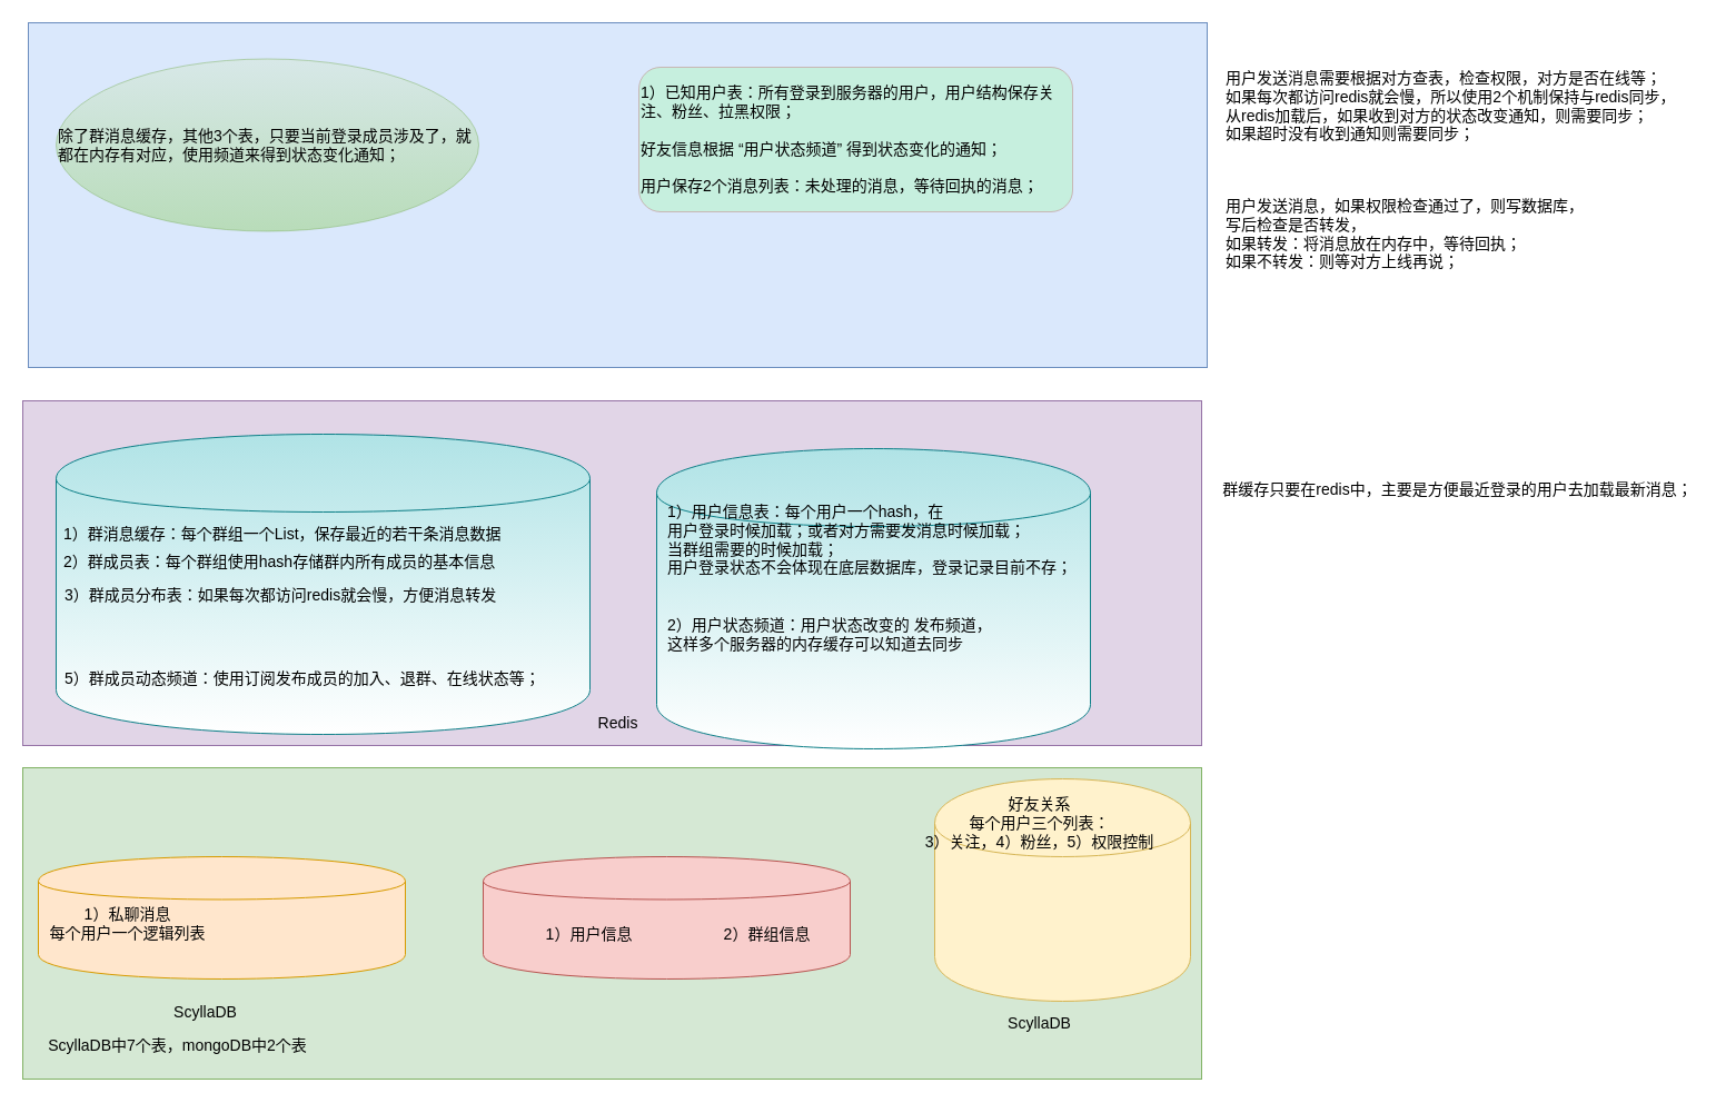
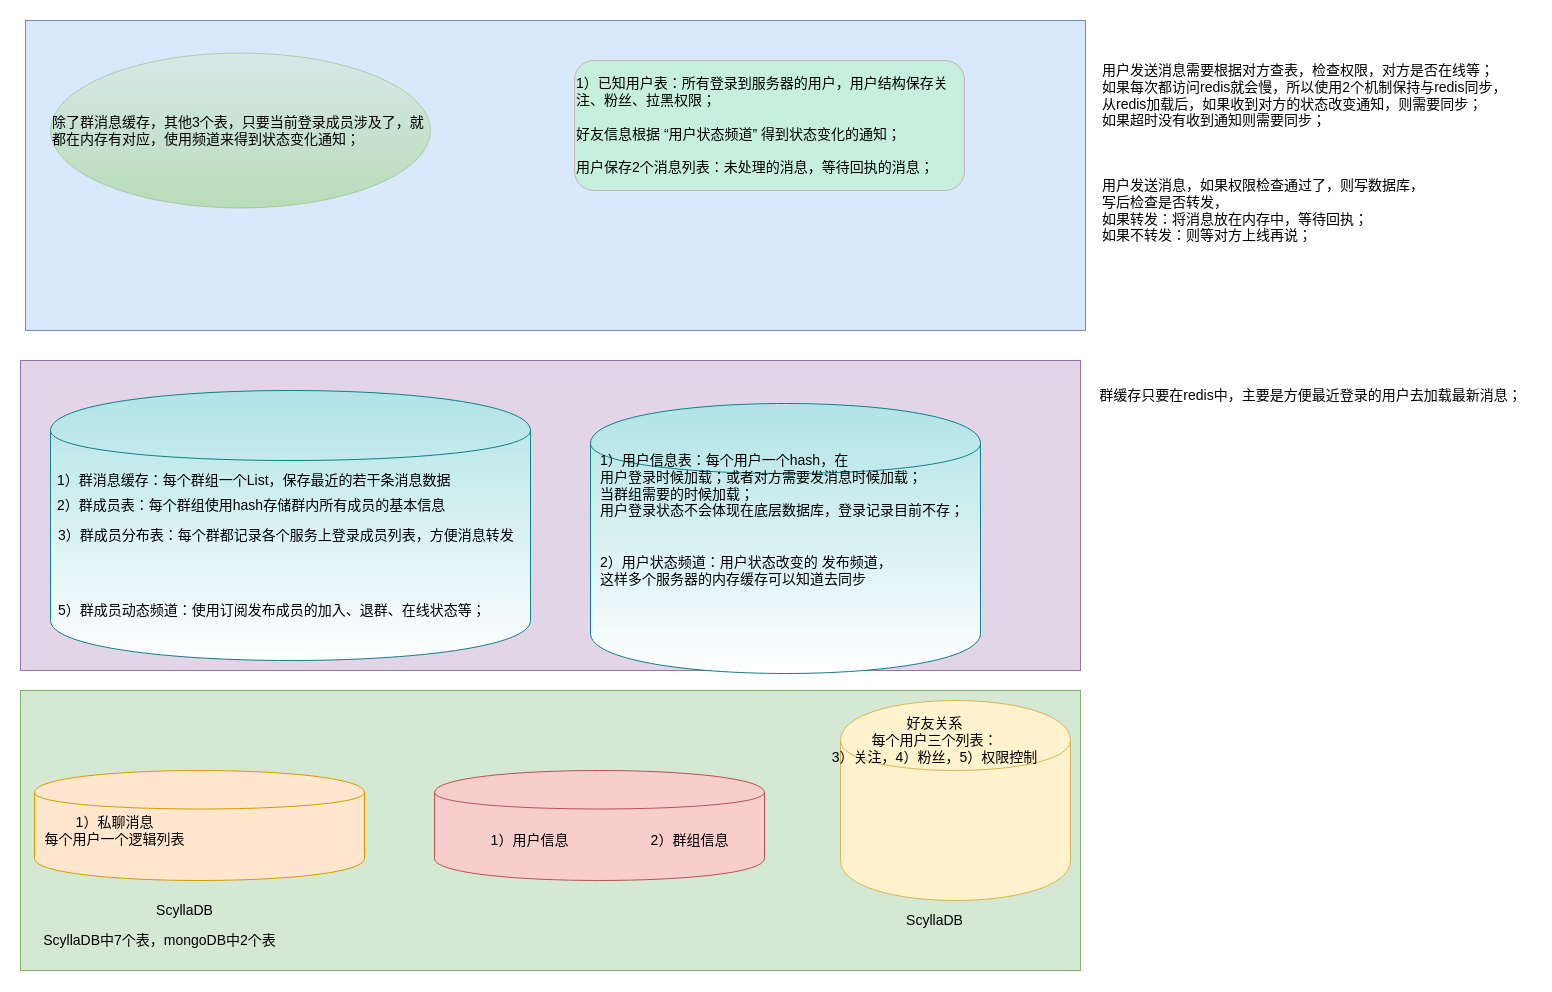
- <mxCell id="27" value="群缓存只要在redis中，主要是方便最近登录的用户去加载最新消息；&lt;br&gt;" style="text;html=1;resizable=0;autosize=1;align=center;verticalAlign=middle;points=[];fillColor=none;strokeColor=none;rounded=0;fontSize=14;opacity=30;" parent="1" vertex="1"><mxGeometry x="1090" y="430" width="440" height="20" as="geometry" /></mxCell>
+ <mxCell id="27" value="群缓存只要在redis中，主要是方便最近登录的用户去加载最新消息；&lt;br&gt;" style="text;html=1;resizable=0;autosize=1;align=center;verticalAlign=middle;points=[];fillColor=none;strokeColor=none;rounded=0;fontSize=14;opacity=30;" parent="1" vertex="1"><mxGeometry x="1090" y="385" width="440" height="20" as="geometry" /></mxCell>
- <mxCell id="23" value="3）群成员分布表：如果每次都访问redis就会慢，方便消息转发" style="text;html=1;resizable=0;autosize=1;align=left;verticalAlign=middle;points=[];fillColor=none;strokeColor=none;rounded=0;fontSize=14;" parent="1" vertex="1"><mxGeometry x="56" y="520" width="480" height="30" as="geometry" /></mxCell>
+ <mxCell id="23" value="3）群成员分布表：每个群都记录各个服务上登录成员列表，方便消息转发" style="text;html=1;resizable=0;autosize=1;align=left;verticalAlign=middle;points=[];fillColor=none;strokeColor=none;rounded=0;fontSize=14;" parent="1" vertex="1"><mxGeometry x="56" y="520" width="480" height="30" as="geometry" /></mxCell>
- <mxCell id="15" value="Redis" style="text;html=1;resizable=0;autosize=1;align=center;verticalAlign=middle;points=[];fillColor=none;strokeColor=none;rounded=0;fontSize=14;" parent="1" vertex="1"><mxGeometry x="530" y="640" width="50" height="20" as="geometry" /></mxCell>
